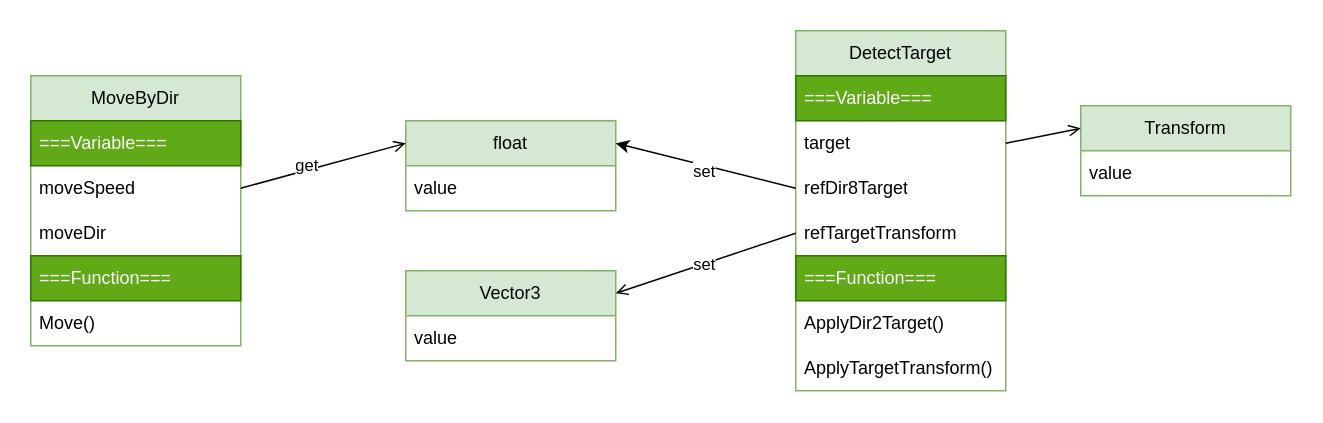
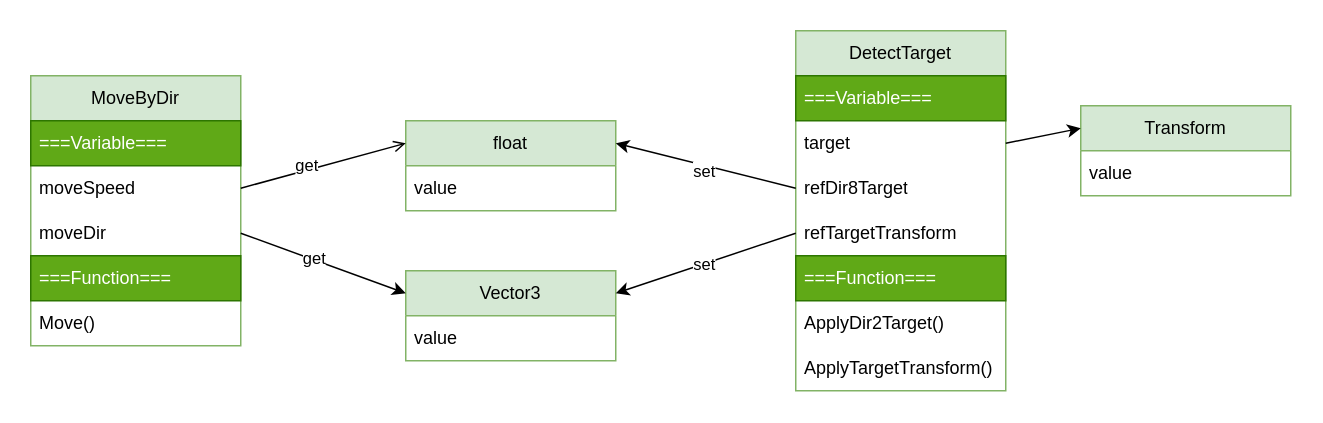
- <mxCell id="22" value="" style="endArrow=open;html=1;rounded=0;exitX=1;exitY=0.5;exitDx=0;exitDy=0;entryX=0;entryY=0.25;entryDx=0;entryDy=0;" parent="1" source="10" target="20" edge="1"><mxGeometry width="50" height="50" relative="1" as="geometry"><mxPoint x="710" y="70" as="sourcePoint" /><mxPoint x="760" y="20" as="targetPoint" /></mxGeometry></mxCell>
+ <mxCell id="22" value="" style="endArrow=classic;html=1;rounded=0;exitX=1;exitY=0.5;exitDx=0;exitDy=0;entryX=0;entryY=0.25;entryDx=0;entryDy=0;" parent="1" source="10" target="20" edge="1"><mxGeometry width="50" height="50" relative="1" as="geometry"><mxPoint x="710" y="70" as="sourcePoint" /><mxPoint x="760" y="20" as="targetPoint" /></mxGeometry></mxCell>
+ <mxCell id="23" value="" style="endArrow=classic;html=1;rounded=0;exitX=1;exitY=0.5;exitDx=0;exitDy=0;entryX=0;entryY=0.25;entryDx=0;entryDy=0;" parent="1" source="5" target="16" edge="1"><mxGeometry width="50" height="50" relative="1" as="geometry"><mxPoint x="190" y="110" as="sourcePoint" /><mxPoint x="240" y="60" as="targetPoint" /></mxGeometry></mxCell>
+ <mxCell id="24" value="get" style="edgeLabel;html=1;align=center;verticalAlign=middle;resizable=0;points=[];" parent="23" vertex="1" connectable="0"><mxGeometry x="-0.136" y="1" relative="1" as="geometry"><mxPoint as="offset" /></mxGeometry></mxCell>
- <mxCell id="29" value="" style="endArrow=open;html=1;rounded=0;exitX=0;exitY=0.5;exitDx=0;exitDy=0;entryX=1;entryY=0.25;entryDx=0;entryDy=0;" parent="1" source="12" target="16" edge="1"><mxGeometry width="50" height="50" relative="1" as="geometry"><mxPoint x="480" y="190" as="sourcePoint" /><mxPoint x="530" y="140" as="targetPoint" /></mxGeometry></mxCell>
+ <mxCell id="29" value="" style="endArrow=classic;html=1;rounded=0;exitX=0;exitY=0.5;exitDx=0;exitDy=0;entryX=1;entryY=0.25;entryDx=0;entryDy=0;" parent="1" source="12" target="16" edge="1"><mxGeometry width="50" height="50" relative="1" as="geometry"><mxPoint x="480" y="190" as="sourcePoint" /><mxPoint x="530" y="140" as="targetPoint" /></mxGeometry></mxCell>
